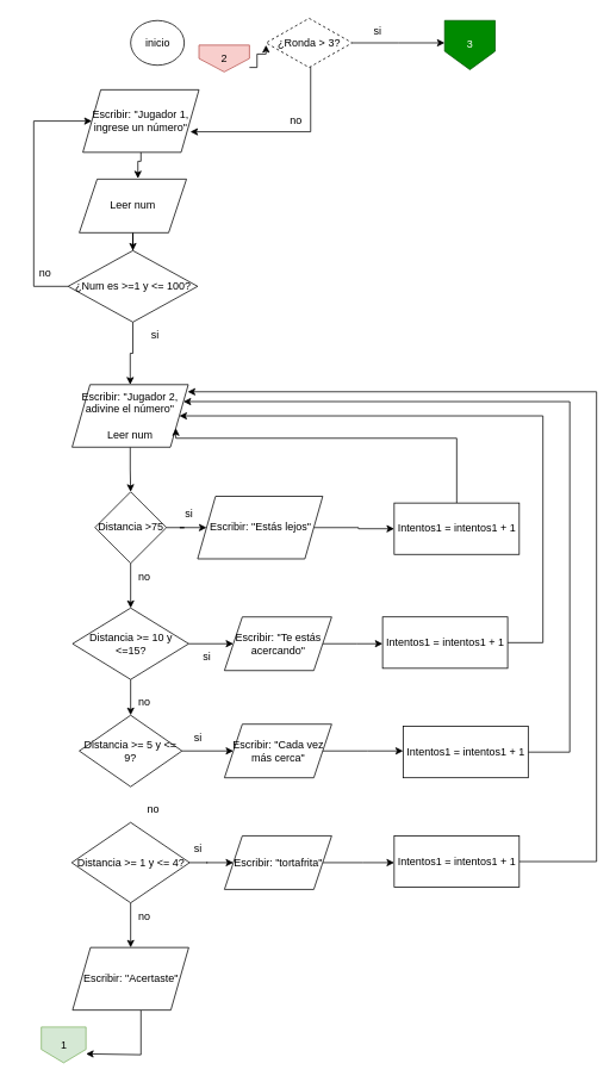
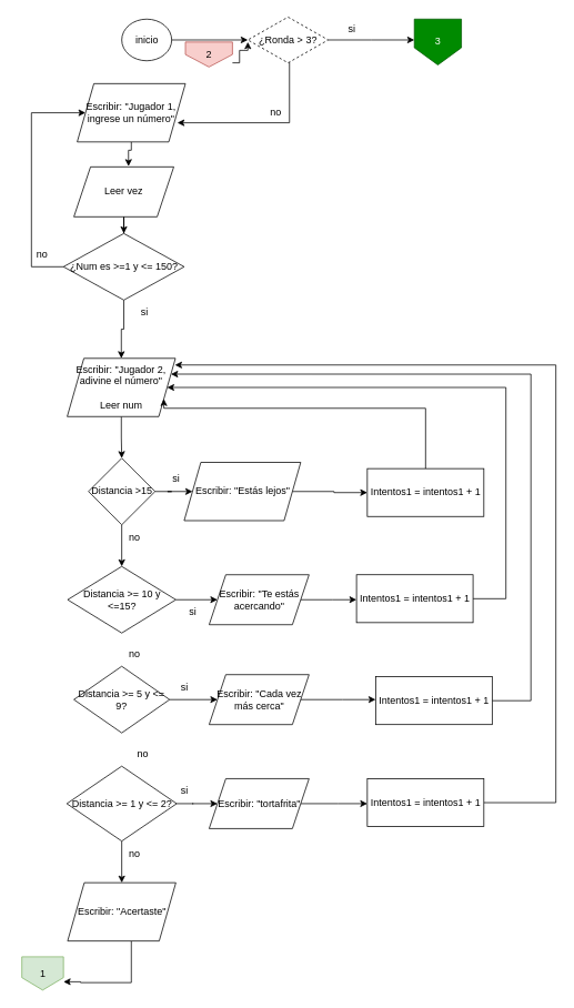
+ <mxCell id="2" value="" style="edgeStyle=orthogonalEdgeStyle;rounded=0;orthogonalLoop=1;jettySize=auto;html=1;" edge="1" parent="1" source="3" target="55"><mxGeometry relative="1" as="geometry" /></mxCell>
- <mxCell id="7" value="Leer num" style="shape=parallelogram;perimeter=parallelogramPerimeter;whiteSpace=wrap;html=1;fixedSize=1;" parent="1" vertex="1"><mxGeometry x="88" y="200" width="120" height="60" as="geometry" /></mxCell>
+ <mxCell id="7" value="Leer vez" style="shape=parallelogram;perimeter=parallelogramPerimeter;whiteSpace=wrap;html=1;fixedSize=1;" parent="1" vertex="1"><mxGeometry x="88" y="200" width="120" height="60" as="geometry" /></mxCell>
- <mxCell id="10" value="¿Num es &amp;gt;=1 y &amp;lt;= 100?" style="rhombus;whiteSpace=wrap;html=1;" parent="1" vertex="1"><mxGeometry x="75.5" y="280" width="145" height="80" as="geometry" /></mxCell>
+ <mxCell id="10" value="¿Num es &amp;gt;=1 y &amp;lt;= 150?" style="rhombus;whiteSpace=wrap;html=1;" parent="1" vertex="1"><mxGeometry x="75.5" y="280" width="145" height="80" as="geometry" /></mxCell>
- <mxCell id="16" value="Distancia &amp;gt;75" style="rhombus;whiteSpace=wrap;html=1;" parent="1" vertex="1"><mxGeometry x="105.5" y="550" width="80" height="80" as="geometry" /></mxCell>
+ <mxCell id="16" value="Distancia &amp;gt;15" style="rhombus;whiteSpace=wrap;html=1;" parent="1" vertex="1"><mxGeometry x="105.5" y="550" width="80" height="80" as="geometry" /></mxCell>
- <mxCell id="20" value="" style="edgeStyle=orthogonalEdgeStyle;rounded=0;orthogonalLoop=1;jettySize=auto;html=1;" parent="1" source="21" target="28" edge="1"><mxGeometry relative="1" as="geometry" /></mxCell>
- <mxCell id="36" value="Distancia &amp;gt;= 1 y &amp;lt;= 4?" style="rhombus;whiteSpace=wrap;html=1;" parent="1" vertex="1"><mxGeometry x="79.5" y="920" width="132" height="90" as="geometry" /></mxCell>
+ <mxCell id="36" value="Distancia &amp;gt;= 1 y &amp;lt;= 2?" style="rhombus;whiteSpace=wrap;html=1;" parent="1" vertex="1"><mxGeometry x="79.5" y="920" width="132" height="90" as="geometry" /></mxCell>
- <mxCell id="41" value="1" style="shape=offPageConnector;whiteSpace=wrap;html=1;fillColor=#d5e8d4;strokeColor=#82b366;" parent="1" vertex="1"><mxGeometry x="45.5" y="1149" width="50" height="40" as="geometry" /></mxCell>
+ <mxCell id="41" value="1" style="shape=offPageConnector;whiteSpace=wrap;html=1;fillColor=#d5e8d4;strokeColor=#82b366;" parent="1" vertex="1"><mxGeometry x="25.5" y="1149" width="50" height="40" as="geometry" /></mxCell>
